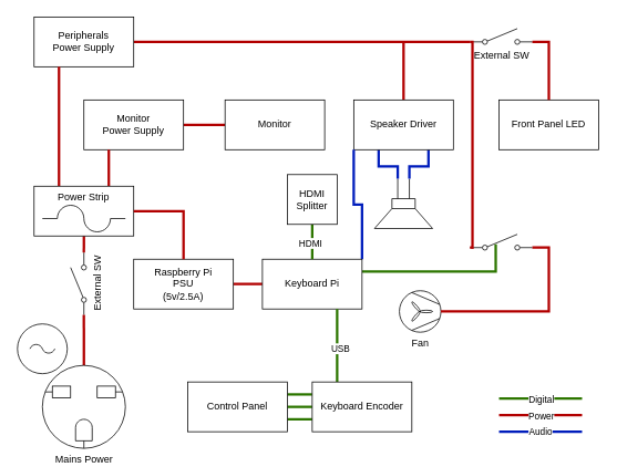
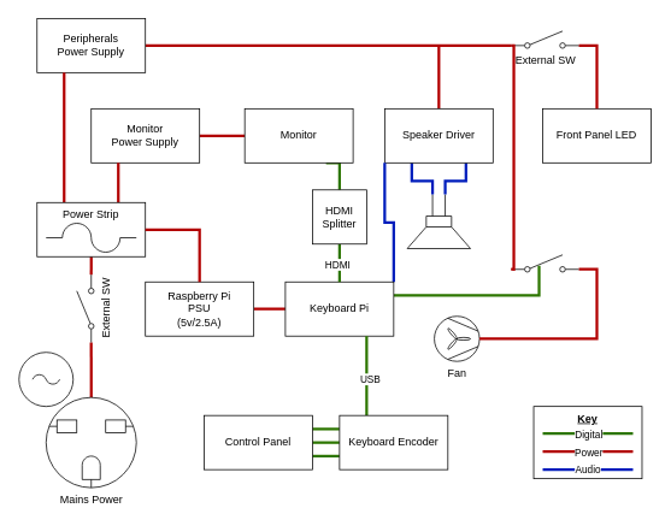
+ <mxCell id="12" style="edgeStyle=orthogonalEdgeStyle;rounded=0;orthogonalLoop=1;jettySize=auto;html=1;exitX=0.75;exitY=1;exitDx=0;exitDy=0;entryX=0.5;entryY=0;entryDx=0;entryDy=0;startArrow=none;startFill=0;endArrow=none;endFill=0;strokeWidth=3;fontColor=#000000;fillColor=#60a917;strokeColor=#2D7600;" edge="1" parent="1" source="13" target="39"><mxGeometry relative="1" as="geometry" /></mxCell>
+ <mxCell id="48" value="&lt;div&gt;&lt;span&gt;Key&lt;/span&gt;&lt;/div&gt;" style="rounded=0;whiteSpace=wrap;html=1;fontColor=#000000;align=center;verticalAlign=top;fontStyle=5" vertex="1" parent="47"><mxGeometry width="120" height="80" as="geometry" /></mxCell>
